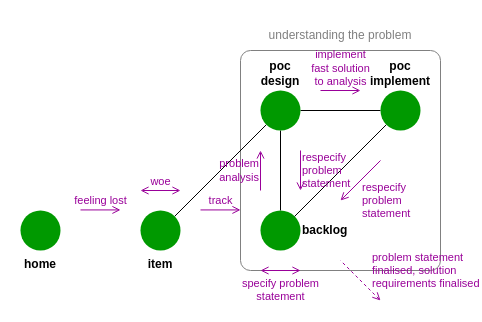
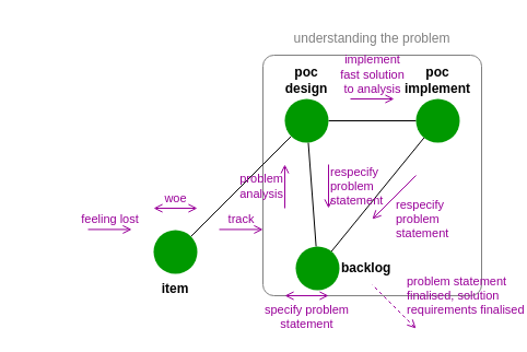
- <mxCell id="3" value="&lt;b&gt;home&lt;/b&gt;" style="ellipse;whiteSpace=wrap;html=1;aspect=fixed;strokeColor=none;fillColor=#009900;verticalAlign=top;labelPosition=center;verticalLabelPosition=bottom;align=center;" vertex="1" parent="1"><mxGeometry x="20" y="210" width="40" height="40" as="geometry" /></mxCell>
- <mxCell id="7" value="&lt;b&gt;backlog&lt;/b&gt;" style="ellipse;whiteSpace=wrap;html=1;aspect=fixed;strokeColor=none;fillColor=#009900;verticalAlign=middle;labelPosition=right;verticalLabelPosition=middle;align=left;" vertex="1" parent="1"><mxGeometry x="260" y="210" width="40" height="40" as="geometry" /></mxCell>
+ <mxCell id="7" value="&lt;b&gt;backlog&lt;/b&gt;" style="ellipse;whiteSpace=wrap;html=1;aspect=fixed;strokeColor=none;fillColor=#009900;verticalAlign=middle;labelPosition=right;verticalLabelPosition=middle;align=left;" vertex="1" parent="1"><mxGeometry x="270" y="225" width="40" height="40" as="geometry" /></mxCell>
